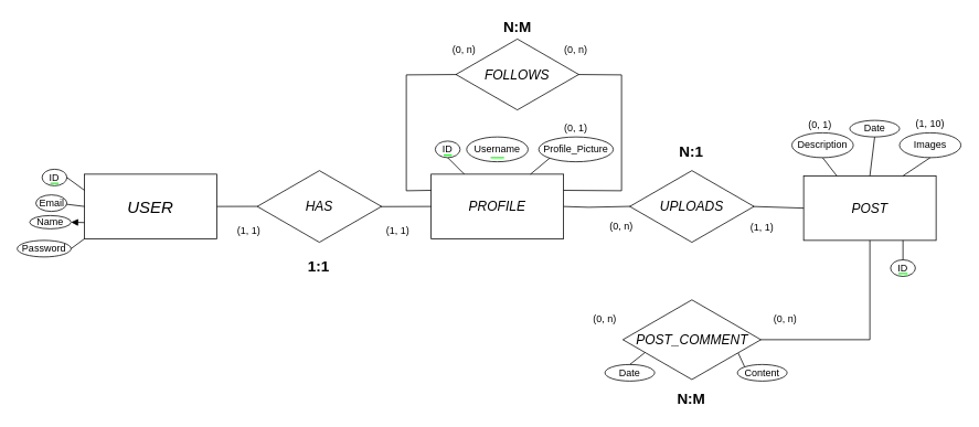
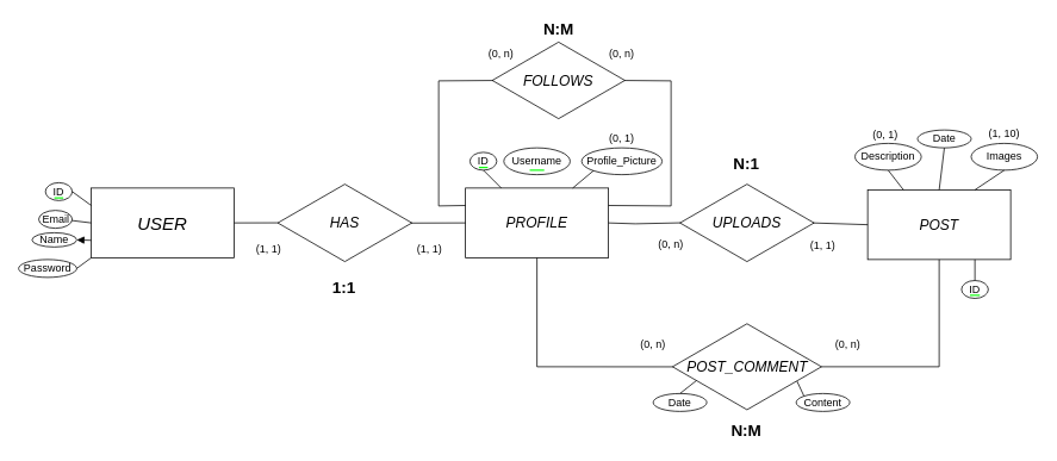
+ <mxCell id="53" value="" style="endArrow=none;html=1;rounded=0;exitX=0.5;exitY=1;exitDx=0;exitDy=0;entryX=0.003;entryY=0.501;entryDx=0;entryDy=0;entryPerimeter=0;" edge="1" parent="1" source="7" target="35"><mxGeometry width="50" height="50" relative="1" as="geometry"><mxPoint x="690" y="259" as="sourcePoint" /><mxPoint x="740" y="410" as="targetPoint" /><Array as="points"><mxPoint x="600" y="410" /></Array></mxGeometry></mxCell>
